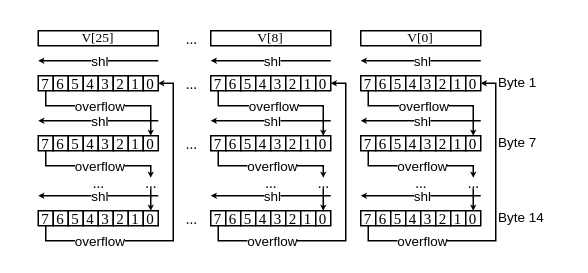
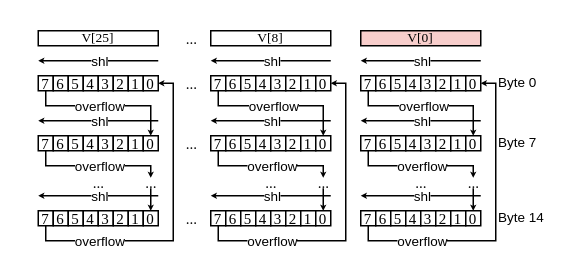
- <mxCell id="85" value="&lt;font face=&quot;Source Code Pro&quot; style=&quot;font-size: 9px;&quot;&gt;V[0]&lt;/font&gt;" style="rounded=0;whiteSpace=wrap;html=1;fontFamily=Helvetica;fontSize=9;" vertex="1" parent="1"><mxGeometry x="240" y="20" width="80" height="10" as="geometry" /></mxCell>
+ <mxCell id="85" value="&lt;font face=&quot;Source Code Pro&quot; style=&quot;font-size: 9px;&quot;&gt;V[0]&lt;/font&gt;" style="rounded=0;whiteSpace=wrap;html=1;fontFamily=Helvetica;fontSize=9;fillColor=#f8cecc;" vertex="1" parent="1"><mxGeometry x="240" y="20" width="80" height="10" as="geometry" /></mxCell>
- <mxCell id="13" value="Byte 1" style="text;html=1;strokeColor=none;fillColor=none;align=left;verticalAlign=middle;whiteSpace=wrap;rounded=0;fontSize=9;fontFamily=Helvetica;" vertex="1" parent="1"><mxGeometry x="330" y="50" width="40" height="10" as="geometry" /></mxCell>
+ <mxCell id="13" value="Byte 0" style="text;html=1;strokeColor=none;fillColor=none;align=left;verticalAlign=middle;whiteSpace=wrap;rounded=0;fontSize=9;fontFamily=Helvetica;" vertex="1" parent="1"><mxGeometry x="330" y="50" width="40" height="10" as="geometry" /></mxCell>
